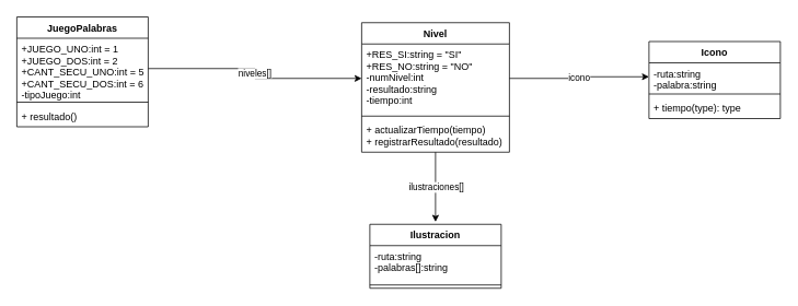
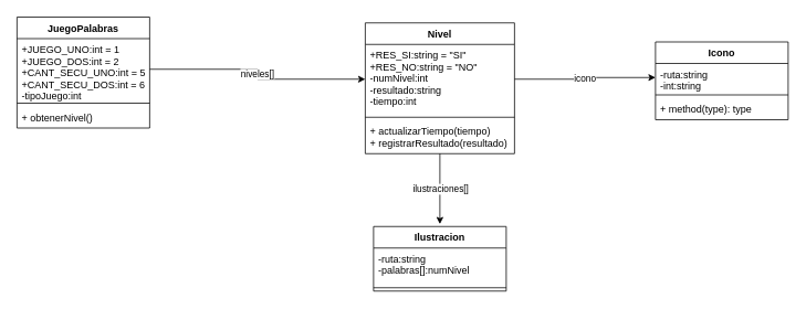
- <mxCell id="16" value="-ruta:string&#10;-palabra:string&#10;" style="text;strokeColor=none;fillColor=none;align=left;verticalAlign=top;spacingLeft=4;spacingRight=4;overflow=hidden;rotatable=0;points=[[0,0.5],[1,0.5]];portConstraint=eastwest;" vertex="1" parent="15"><mxGeometry y="26" width="160" height="34" as="geometry" /></mxCell>
+ <mxCell id="16" value="-ruta:string&#10;-int:string&#10;" style="text;strokeColor=none;fillColor=none;align=left;verticalAlign=top;spacingLeft=4;spacingRight=4;overflow=hidden;rotatable=0;points=[[0,0.5],[1,0.5]];portConstraint=eastwest;" vertex="1" parent="15"><mxGeometry y="26" width="160" height="34" as="geometry" /></mxCell>
- <mxCell id="18" value="+ tiempo(type): type" style="text;strokeColor=none;fillColor=none;align=left;verticalAlign=top;spacingLeft=4;spacingRight=4;overflow=hidden;rotatable=0;points=[[0,0.5],[1,0.5]];portConstraint=eastwest;" vertex="1" parent="15"><mxGeometry y="68" width="160" height="26" as="geometry" /></mxCell>
+ <mxCell id="18" value="+ method(type): type" style="text;strokeColor=none;fillColor=none;align=left;verticalAlign=top;spacingLeft=4;spacingRight=4;overflow=hidden;rotatable=0;points=[[0,0.5],[1,0.5]];portConstraint=eastwest;" vertex="1" parent="15"><mxGeometry y="68" width="160" height="26" as="geometry" /></mxCell>
- <mxCell id="5" value="+ resultado()" style="text;strokeColor=none;fillColor=none;align=left;verticalAlign=top;spacingLeft=4;spacingRight=4;overflow=hidden;rotatable=0;points=[[0,0.5],[1,0.5]];portConstraint=eastwest;" vertex="1" parent="2"><mxGeometry y="108" width="160" height="26" as="geometry" /></mxCell>
+ <mxCell id="5" value="+ obtenerNivel()" style="text;strokeColor=none;fillColor=none;align=left;verticalAlign=top;spacingLeft=4;spacingRight=4;overflow=hidden;rotatable=0;points=[[0,0.5],[1,0.5]];portConstraint=eastwest;" vertex="1" parent="2"><mxGeometry y="108" width="160" height="26" as="geometry" /></mxCell>
- <mxCell id="7" value="-ruta:string&#10;-palabras[]:string" style="text;strokeColor=none;fillColor=none;align=left;verticalAlign=top;spacingLeft=4;spacingRight=4;overflow=hidden;rotatable=0;points=[[0,0.5],[1,0.5]];portConstraint=eastwest;" vertex="1" parent="6"><mxGeometry y="26" width="160" height="44" as="geometry" /></mxCell>
+ <mxCell id="7" value="-ruta:string&#10;-palabras[]:numNivel" style="text;strokeColor=none;fillColor=none;align=left;verticalAlign=top;spacingLeft=4;spacingRight=4;overflow=hidden;rotatable=0;points=[[0,0.5],[1,0.5]];portConstraint=eastwest;" vertex="1" parent="6"><mxGeometry y="26" width="160" height="44" as="geometry" /></mxCell>
